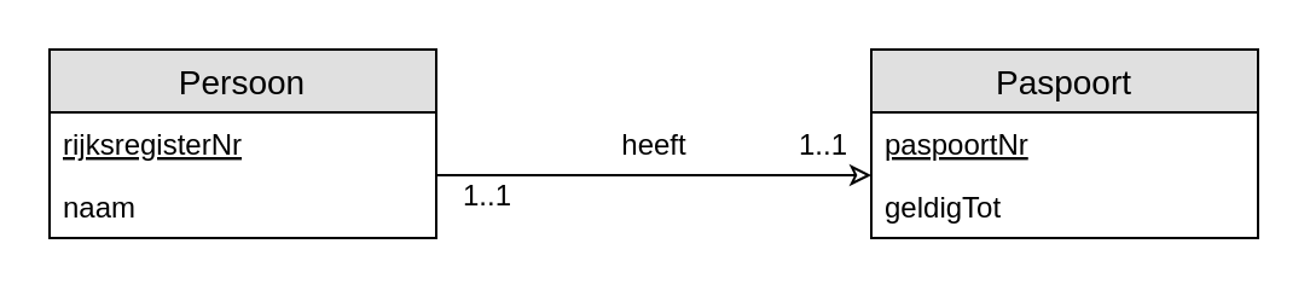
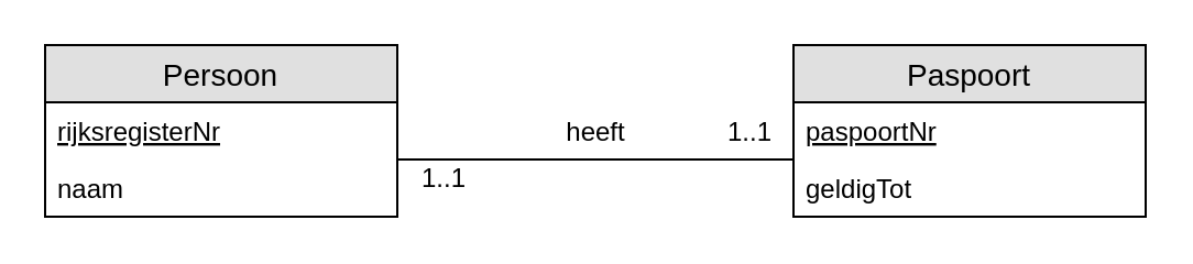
- <mxCell id="2" style="edgeStyle=orthogonalEdgeStyle;rounded=0;orthogonalLoop=1;jettySize=auto;html=1;endArrow=classic;endFill=0;" parent="1" source="6" target="9" edge="1"><mxGeometry relative="1" as="geometry"><Array as="points"><mxPoint x="330" y="72" /><mxPoint x="330" y="72" /></Array></mxGeometry></mxCell>
+ <mxCell id="2" style="edgeStyle=orthogonalEdgeStyle;rounded=0;orthogonalLoop=1;jettySize=auto;html=1;endArrow=none;endFill=0;" parent="1" source="6" target="9" edge="1"><mxGeometry relative="1" as="geometry"><Array as="points"><mxPoint x="330" y="72" /><mxPoint x="330" y="72" /></Array></mxGeometry></mxCell>
